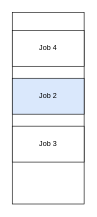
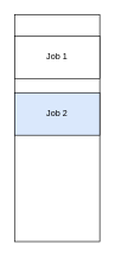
- <mxCell id="3" value="Job 4" style="whiteSpace=wrap;html=1;" vertex="1" parent="1"><mxGeometry x="20" width="120" height="60" as="geometry" y="50" /></mxCell>
+ <mxCell id="3" value="Job 1" style="whiteSpace=wrap;html=1;" vertex="1" parent="1"><mxGeometry x="20" width="120" height="60" as="geometry" y="50" /></mxCell>
- <mxCell id="5" value="Job 3" style="whiteSpace=wrap;html=1;" vertex="1" parent="1"><mxGeometry x="20" y="210" width="120" height="60" as="geometry" /></mxCell>
